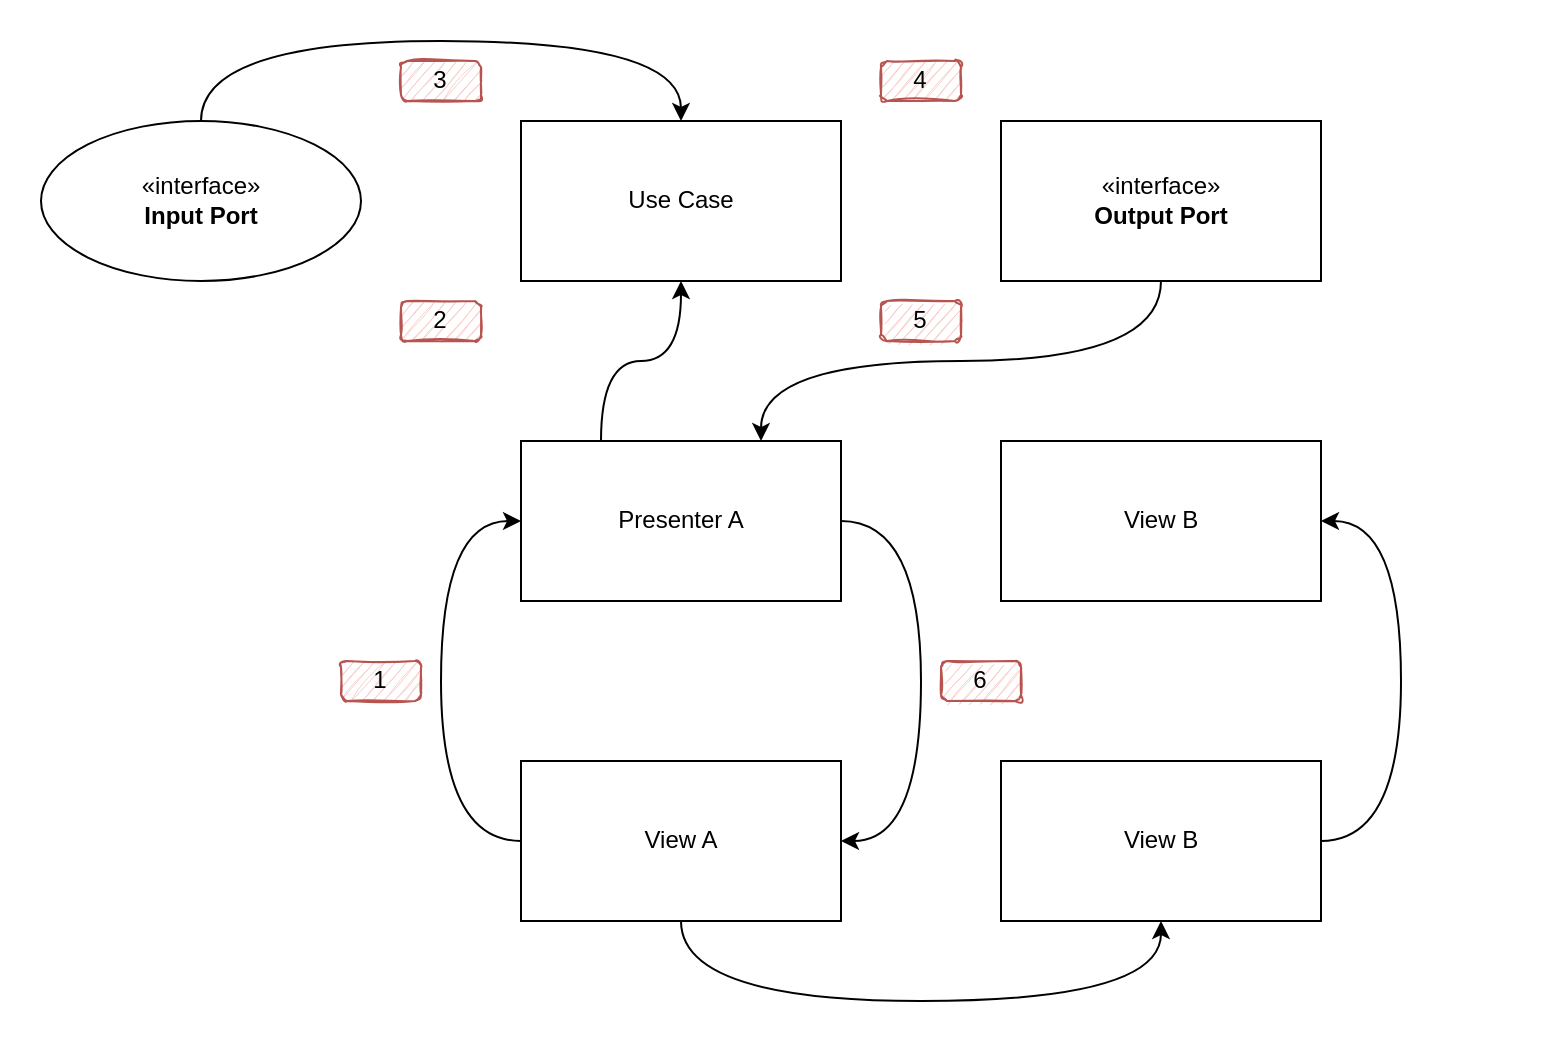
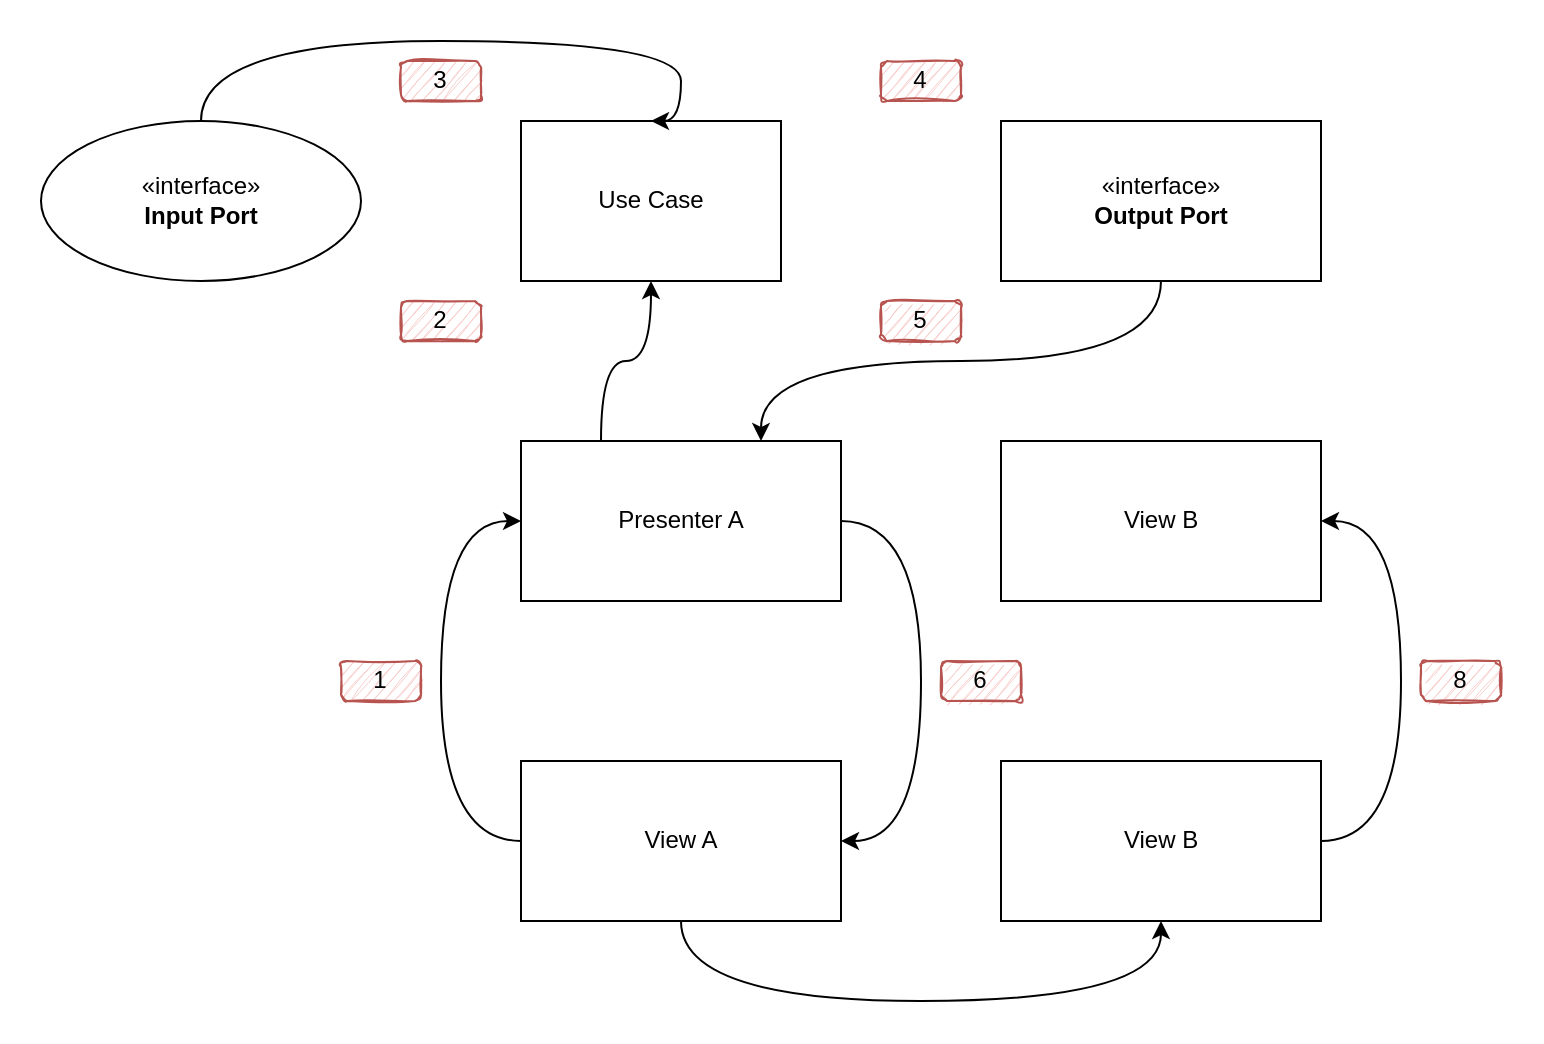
- <mxCell id="5" value="Use Case" style="html=1;" vertex="1" parent="1"><mxGeometry x="260" y="60" width="160" height="80" as="geometry" /></mxCell>
+ <mxCell id="5" value="Use Case" style="html=1;" vertex="1" parent="1"><mxGeometry x="260" y="60" width="130" height="80" as="geometry" /></mxCell>
+ <mxCell id="22" value="8" style="text;html=1;strokeColor=#b85450;fillColor=#f8cecc;align=center;verticalAlign=middle;whiteSpace=wrap;rounded=1;sketch=1;" vertex="1" parent="1"><mxGeometry x="710" y="330" width="40" height="20" as="geometry" /></mxCell>
